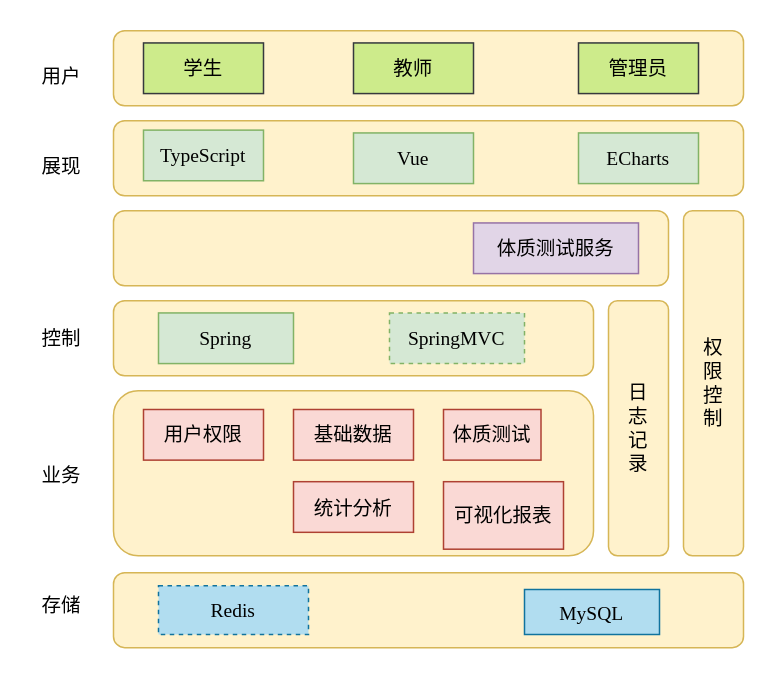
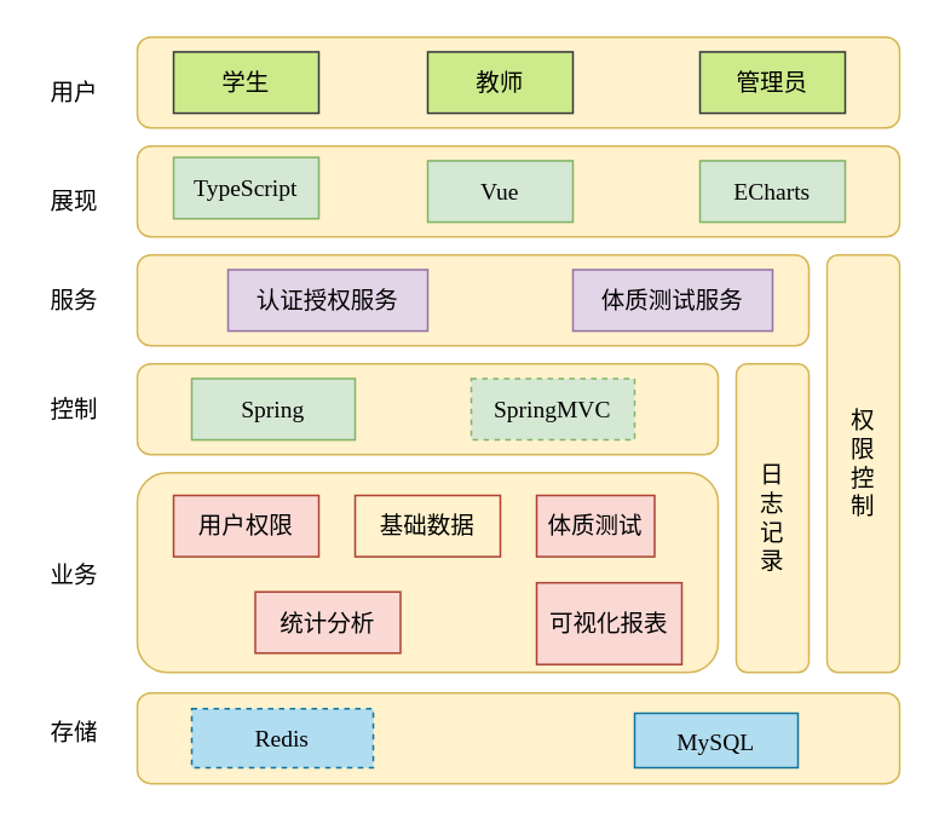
+ <mxCell id="10" value="服务" style="text;html=1;align=center;verticalAlign=middle;resizable=0;points=[];autosize=1;strokeColor=none;fillColor=none;fontSize=13;fontStyle=0;fontFamily=宋体;" vertex="1" parent="1"><mxGeometry x="20" y="155" width="40" height="20" as="geometry" /></mxCell>
+ <mxCell id="8" value="认证授权服务" style="rounded=0;whiteSpace=wrap;html=1;fillColor=#e1d5e7;strokeColor=#9673a6;fontSize=13;fontStyle=0;fontFamily=宋体;" vertex="1" parent="1"><mxGeometry x="125" y="148.13" width="110" height="33.75" as="geometry" /></mxCell>
- <mxCell id="16" value="基础数据" style="rounded=0;whiteSpace=wrap;html=1;fillColor=#fad9d5;strokeColor=#ae4132;fontSize=13;fontStyle=0;fontFamily=宋体;" vertex="1" parent="1"><mxGeometry x="195" y="272.5" width="80" height="33.75" as="geometry" /></mxCell>
+ <mxCell id="16" value="基础数据" style="rounded=0;whiteSpace=wrap;html=1;fillColor=#fff2cc;strokeColor=#ae4132;fontSize=13;fontStyle=0;fontFamily=宋体;" vertex="1" parent="1"><mxGeometry x="195" y="272.5" width="80" height="33.75" as="geometry" /></mxCell>
- <mxCell id="13" value="统计分析" style="rounded=0;whiteSpace=wrap;html=1;fillColor=#fad9d5;strokeColor=#ae4132;fontSize=13;fontStyle=0;fontFamily=宋体;" vertex="1" parent="1"><mxGeometry x="195" y="320.63" width="80" height="33.75" as="geometry" /></mxCell>
+ <mxCell id="13" value="统计分析" style="rounded=0;whiteSpace=wrap;html=1;fillColor=#fad9d5;strokeColor=#ae4132;fontSize=13;fontStyle=0;fontFamily=宋体;" vertex="1" parent="1"><mxGeometry x="140" y="325.63" width="80" height="33.75" as="geometry" /></mxCell>
